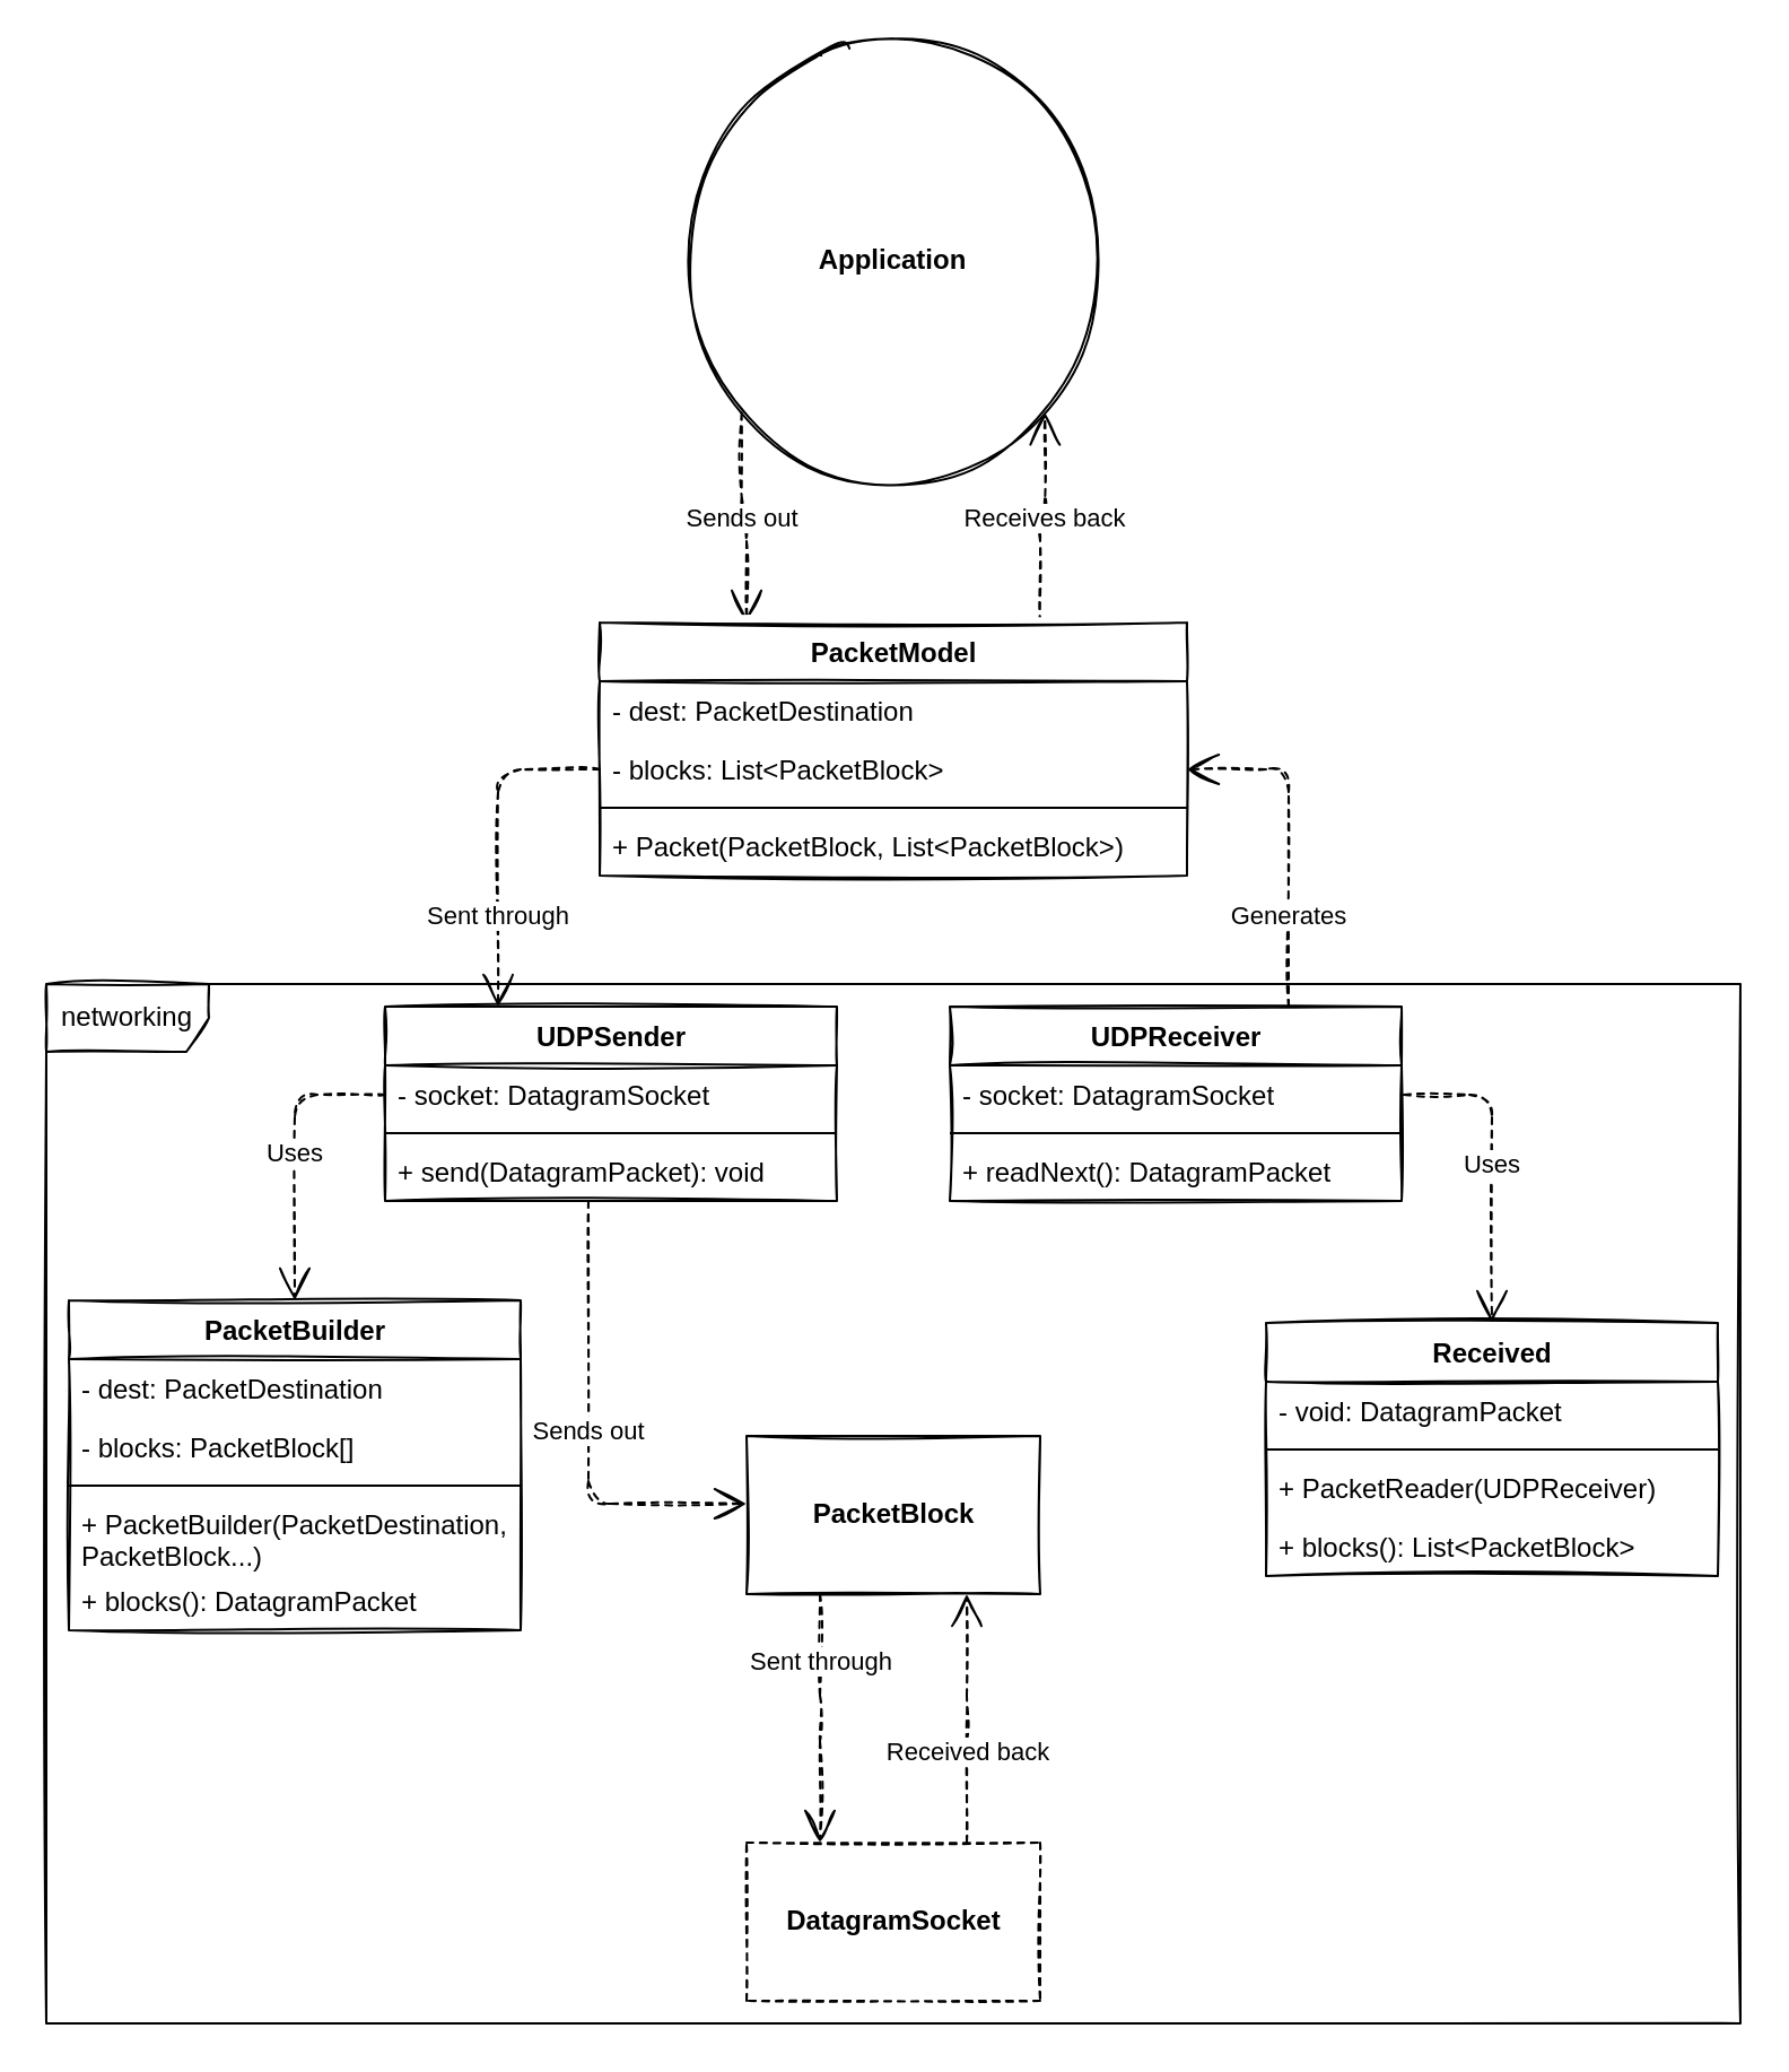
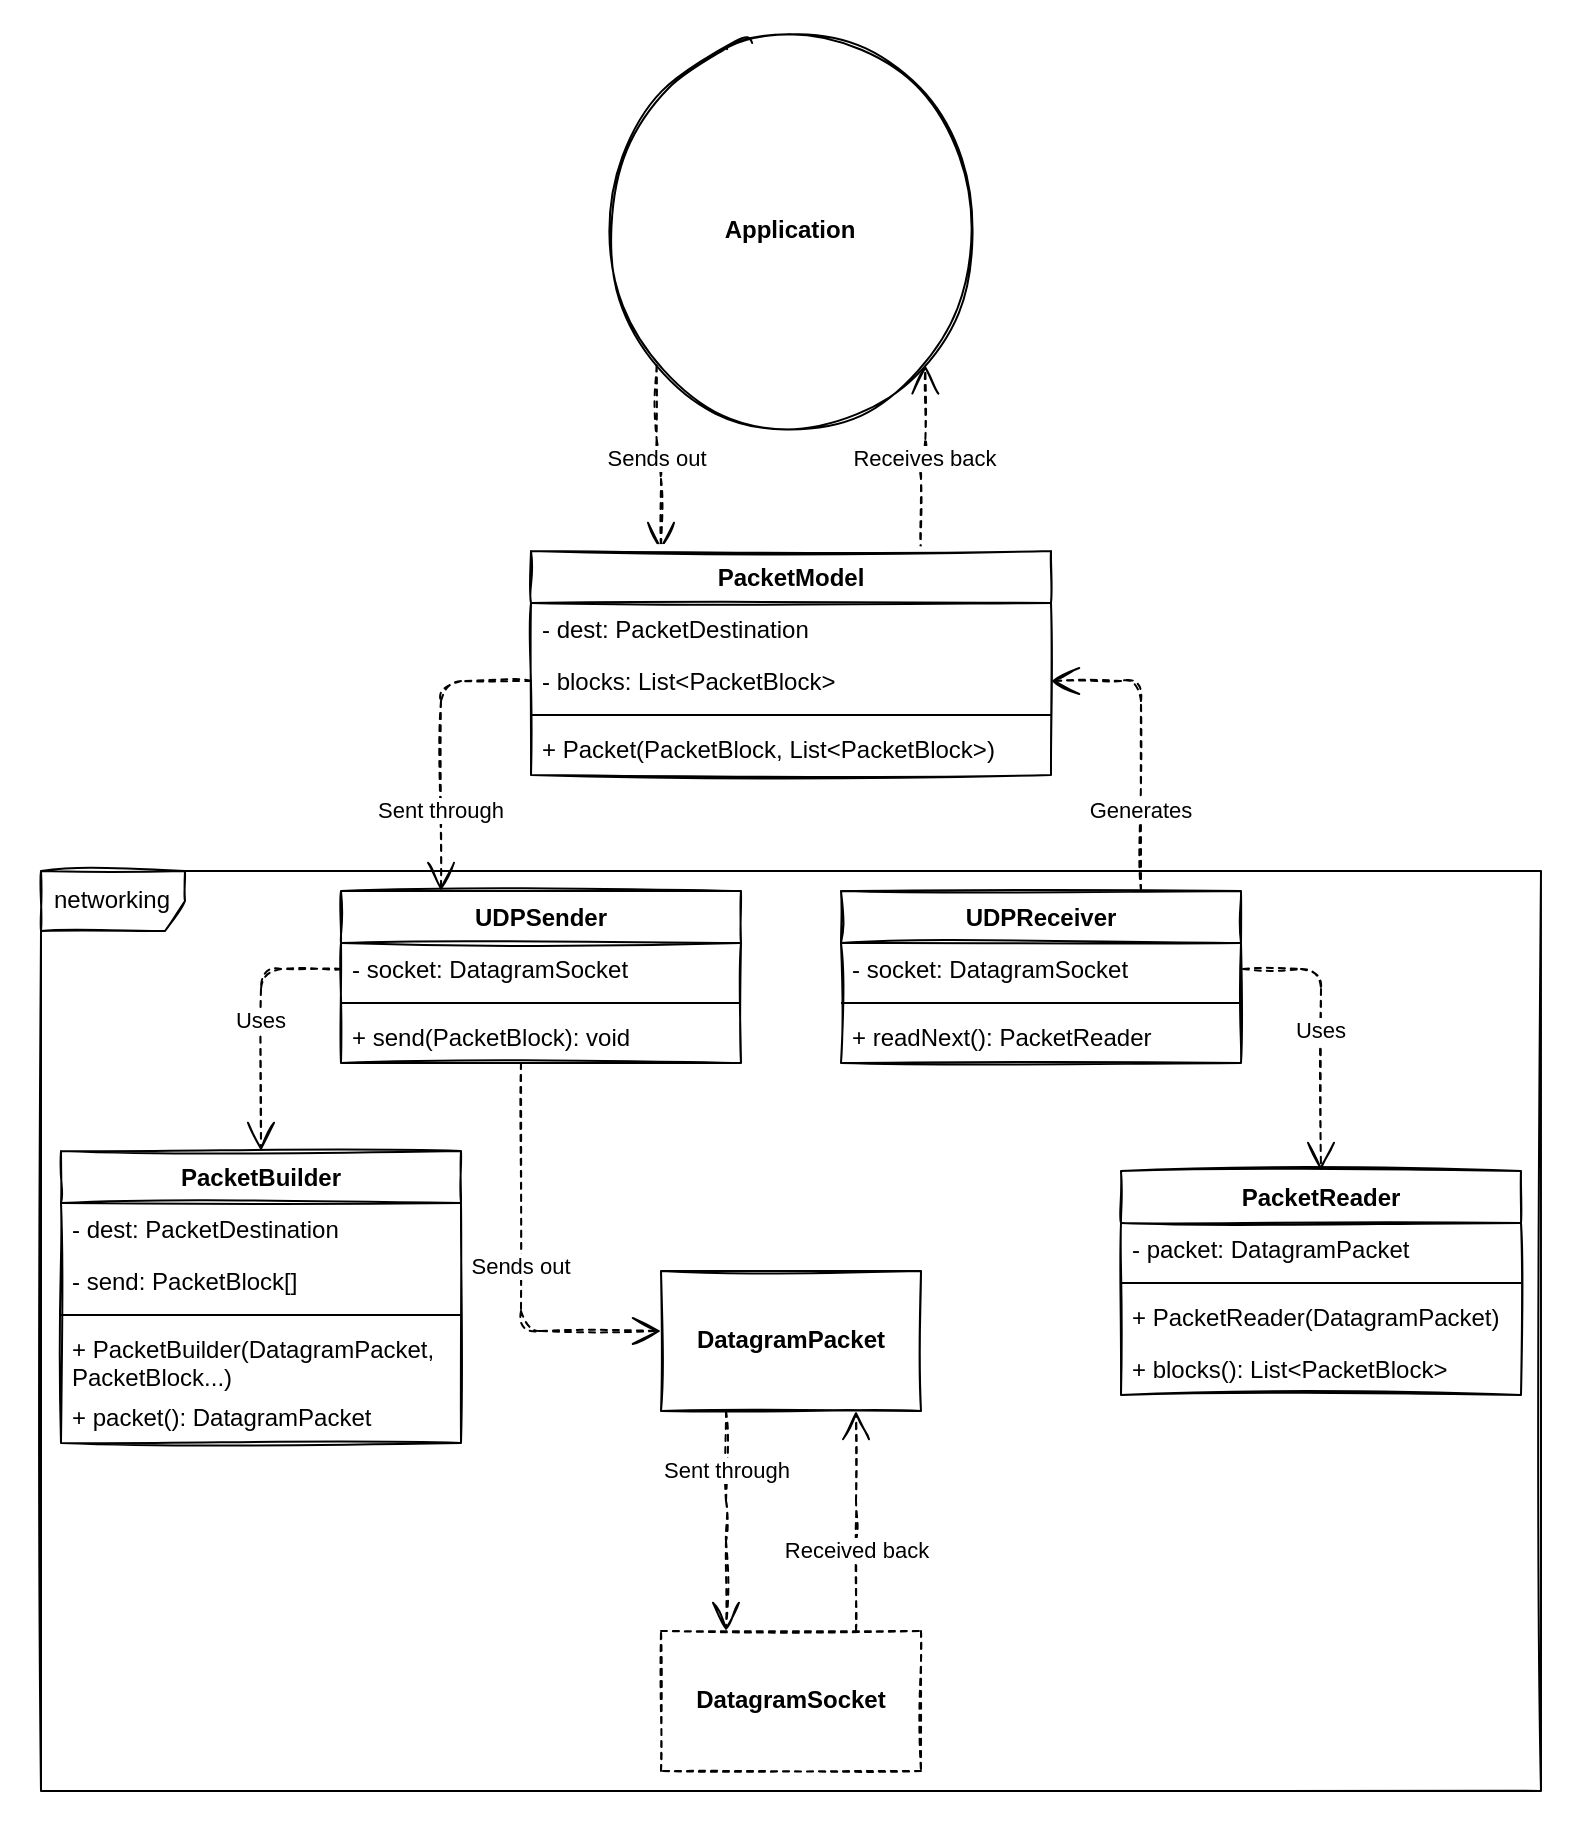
- <mxCell id="7" value="+ send(DatagramPacket): void" style="text;strokeColor=none;fillColor=none;align=left;verticalAlign=top;spacingLeft=4;spacingRight=4;overflow=hidden;rotatable=0;points=[[0,0.5],[1,0.5]];portConstraint=eastwest;" vertex="1" parent="4"><mxGeometry y="60" width="200" height="26" as="geometry" /></mxCell>
+ <mxCell id="7" value="+ send(PacketBlock): void" style="text;strokeColor=none;fillColor=none;align=left;verticalAlign=top;spacingLeft=4;spacingRight=4;overflow=hidden;rotatable=0;points=[[0,0.5],[1,0.5]];portConstraint=eastwest;" vertex="1" parent="4"><mxGeometry y="60" width="200" height="26" as="geometry" /></mxCell>
- <mxCell id="12" value="+ readNext(): DatagramPacket" style="text;strokeColor=none;fillColor=none;align=left;verticalAlign=top;spacingLeft=4;spacingRight=4;overflow=hidden;rotatable=0;points=[[0,0.5],[1,0.5]];portConstraint=eastwest;" vertex="1" parent="9"><mxGeometry y="60" width="200" height="26" as="geometry" /></mxCell>
+ <mxCell id="12" value="+ readNext(): PacketReader" style="text;strokeColor=none;fillColor=none;align=left;verticalAlign=top;spacingLeft=4;spacingRight=4;overflow=hidden;rotatable=0;points=[[0,0.5],[1,0.5]];portConstraint=eastwest;" vertex="1" parent="9"><mxGeometry y="60" width="200" height="26" as="geometry" /></mxCell>
- <mxCell id="19" value="Received" style="swimlane;fontStyle=1;align=center;verticalAlign=top;childLayout=stackLayout;horizontal=1;startSize=26;horizontalStack=0;resizeParent=1;resizeParentMax=0;resizeLast=0;collapsible=1;marginBottom=0;rounded=0;shadow=0;sketch=1;strokeWidth=1;html=1;" vertex="1" parent="1"><mxGeometry x="560" y="585" width="200" height="112" as="geometry" /></mxCell>
+ <mxCell id="19" value="PacketReader" style="swimlane;fontStyle=1;align=center;verticalAlign=top;childLayout=stackLayout;horizontal=1;startSize=26;horizontalStack=0;resizeParent=1;resizeParentMax=0;resizeLast=0;collapsible=1;marginBottom=0;rounded=0;shadow=0;sketch=1;strokeWidth=1;html=1;" vertex="1" parent="1"><mxGeometry x="560" y="585" width="200" height="112" as="geometry" /></mxCell>
- <mxCell id="20" value="- void: DatagramPacket" style="text;strokeColor=none;fillColor=none;align=left;verticalAlign=top;spacingLeft=4;spacingRight=4;overflow=hidden;rotatable=0;points=[[0,0.5],[1,0.5]];portConstraint=eastwest;" vertex="1" parent="19"><mxGeometry y="26" width="200" height="26" as="geometry" /></mxCell>
+ <mxCell id="20" value="- packet: DatagramPacket" style="text;strokeColor=none;fillColor=none;align=left;verticalAlign=top;spacingLeft=4;spacingRight=4;overflow=hidden;rotatable=0;points=[[0,0.5],[1,0.5]];portConstraint=eastwest;" vertex="1" parent="19"><mxGeometry y="26" width="200" height="26" as="geometry" /></mxCell>
- <mxCell id="15" value="- blocks: PacketBlock[]" style="text;strokeColor=none;fillColor=none;align=left;verticalAlign=top;spacingLeft=4;spacingRight=4;overflow=hidden;rotatable=0;points=[[0,0.5],[1,0.5]];portConstraint=eastwest;" vertex="1" parent="13"><mxGeometry y="52" width="200" height="26" as="geometry" /></mxCell>
+ <mxCell id="15" value="- send: PacketBlock[]" style="text;strokeColor=none;fillColor=none;align=left;verticalAlign=top;spacingLeft=4;spacingRight=4;overflow=hidden;rotatable=0;points=[[0,0.5],[1,0.5]];portConstraint=eastwest;" vertex="1" parent="13"><mxGeometry y="52" width="200" height="26" as="geometry" /></mxCell>
- <mxCell id="22" value="+ PacketReader(UDPReceiver)" style="text;strokeColor=none;fillColor=none;align=left;verticalAlign=top;spacingLeft=4;spacingRight=4;overflow=hidden;rotatable=0;points=[[0,0.5],[1,0.5]];portConstraint=eastwest;" vertex="1" parent="19"><mxGeometry y="60" width="200" height="26" as="geometry" /></mxCell>
+ <mxCell id="22" value="+ PacketReader(DatagramPacket)" style="text;strokeColor=none;fillColor=none;align=left;verticalAlign=top;spacingLeft=4;spacingRight=4;overflow=hidden;rotatable=0;points=[[0,0.5],[1,0.5]];portConstraint=eastwest;" vertex="1" parent="19"><mxGeometry y="60" width="200" height="26" as="geometry" /></mxCell>
- <mxCell id="3" value="&lt;span style=&quot;font-weight: 700&quot;&gt;PacketBlock&lt;/span&gt;" style="html=1;sketch=1;" vertex="1" parent="1"><mxGeometry x="330" y="635" width="130" height="70" as="geometry" /></mxCell>
+ <mxCell id="3" value="&lt;span style=&quot;font-weight: 700&quot;&gt;DatagramPacket&lt;/span&gt;" style="html=1;sketch=1;" vertex="1" parent="1"><mxGeometry x="330" y="635" width="130" height="70" as="geometry" /></mxCell>
- <mxCell id="17" value="+ PacketBuilder(PacketDestination,&#10;PacketBlock...)" style="text;strokeColor=none;fillColor=none;align=left;verticalAlign=top;spacingLeft=4;spacingRight=4;overflow=hidden;rotatable=0;points=[[0,0.5],[1,0.5]];portConstraint=eastwest;" vertex="1" parent="13"><mxGeometry y="86" width="200" height="34" as="geometry" /></mxCell>
+ <mxCell id="17" value="+ PacketBuilder(DatagramPacket,&#10;PacketBlock...)" style="text;strokeColor=none;fillColor=none;align=left;verticalAlign=top;spacingLeft=4;spacingRight=4;overflow=hidden;rotatable=0;points=[[0,0.5],[1,0.5]];portConstraint=eastwest;" vertex="1" parent="13"><mxGeometry y="86" width="200" height="34" as="geometry" /></mxCell>
- <mxCell id="18" value="+ blocks(): DatagramPacket" style="text;strokeColor=none;fillColor=none;align=left;verticalAlign=top;spacingLeft=4;spacingRight=4;overflow=hidden;rotatable=0;points=[[0,0.5],[1,0.5]];portConstraint=eastwest;" vertex="1" parent="13"><mxGeometry y="120" width="200" height="26" as="geometry" /></mxCell>
+ <mxCell id="18" value="+ packet(): DatagramPacket" style="text;strokeColor=none;fillColor=none;align=left;verticalAlign=top;spacingLeft=4;spacingRight=4;overflow=hidden;rotatable=0;points=[[0,0.5],[1,0.5]];portConstraint=eastwest;" vertex="1" parent="13"><mxGeometry y="120" width="200" height="26" as="geometry" /></mxCell>
